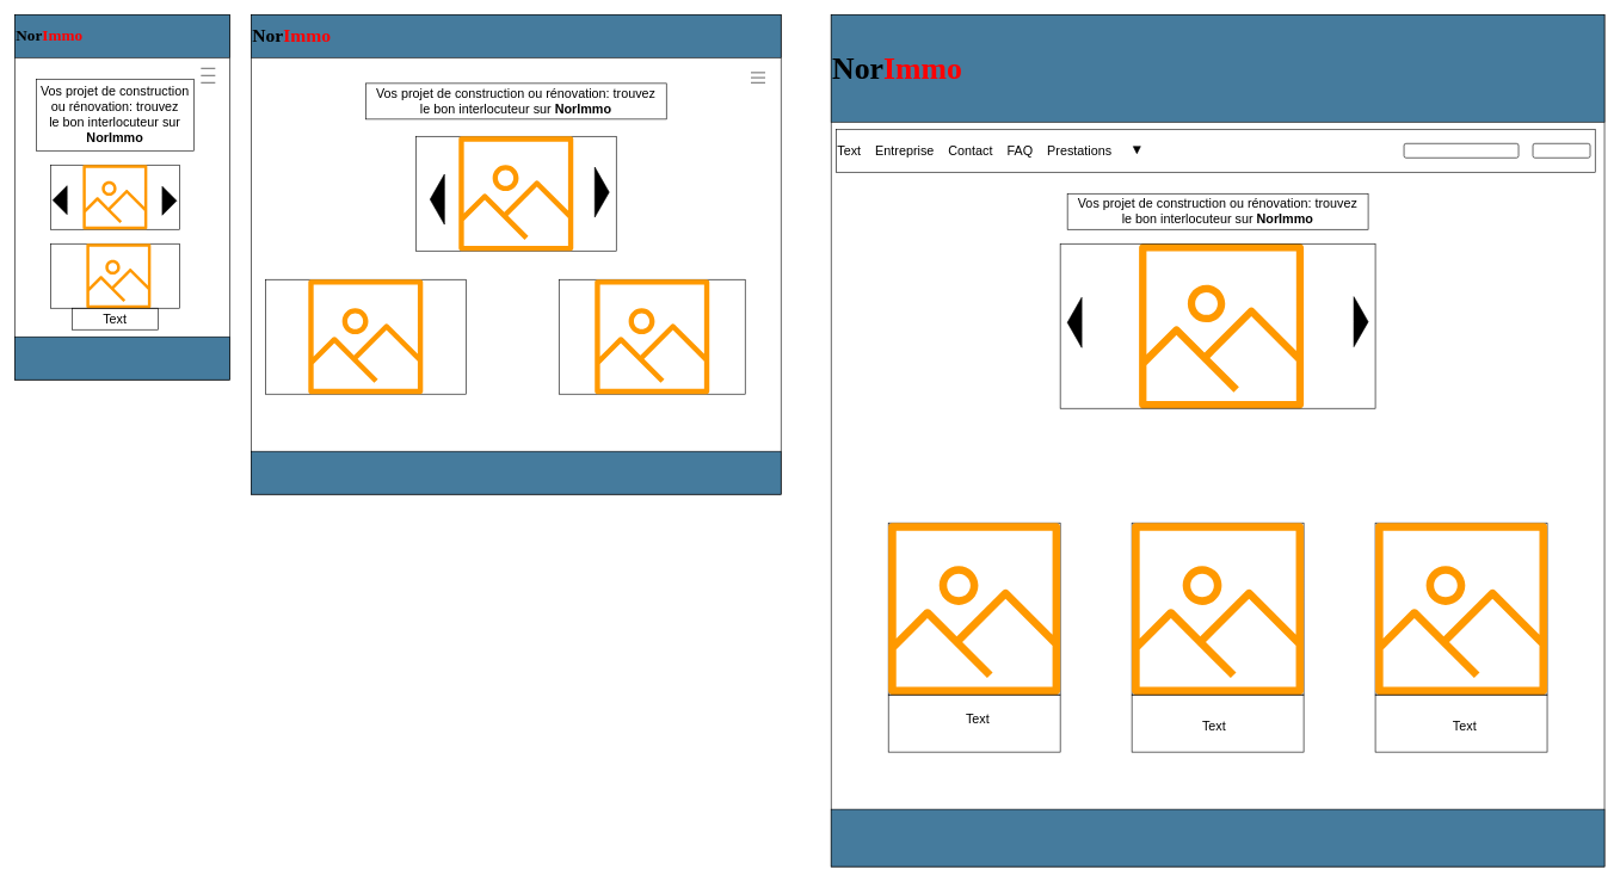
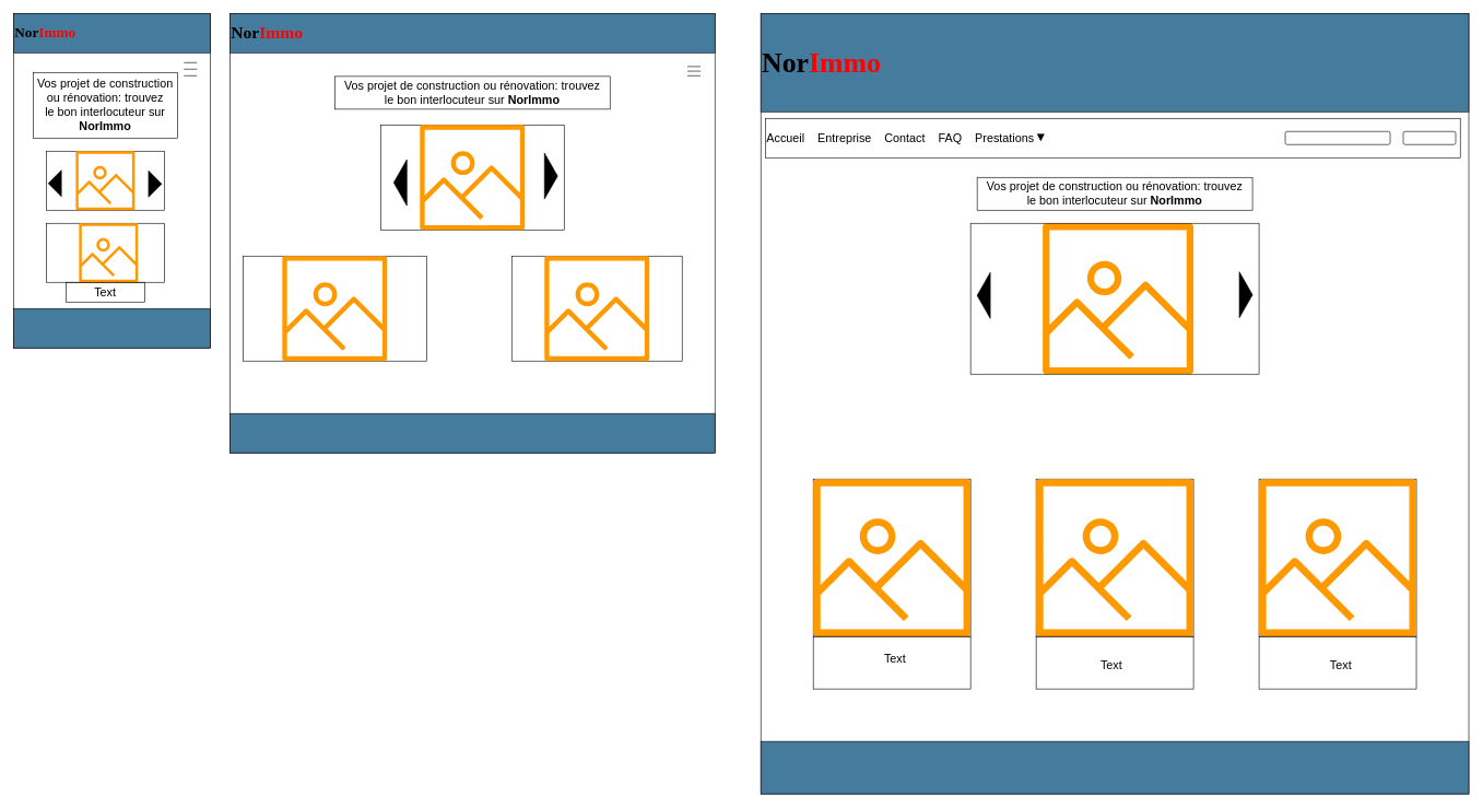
- <mxCell id="26" value="Text    Entreprise    Contact    FAQ    Prestations" style="rounded=0;whiteSpace=wrap;fillColor=none;align=left;fontSize=18;" vertex="1" parent="1"><mxGeometry x="1167" y="180" width="1060" height="60" as="geometry" /></mxCell>
+ <mxCell id="26" value="Accueil    Entreprise    Contact    FAQ    Prestations" style="rounded=0;whiteSpace=wrap;fillColor=none;align=left;fontSize=18;" vertex="1" parent="1"><mxGeometry x="1167" y="180" width="1060" height="60" as="geometry" /></mxCell>
